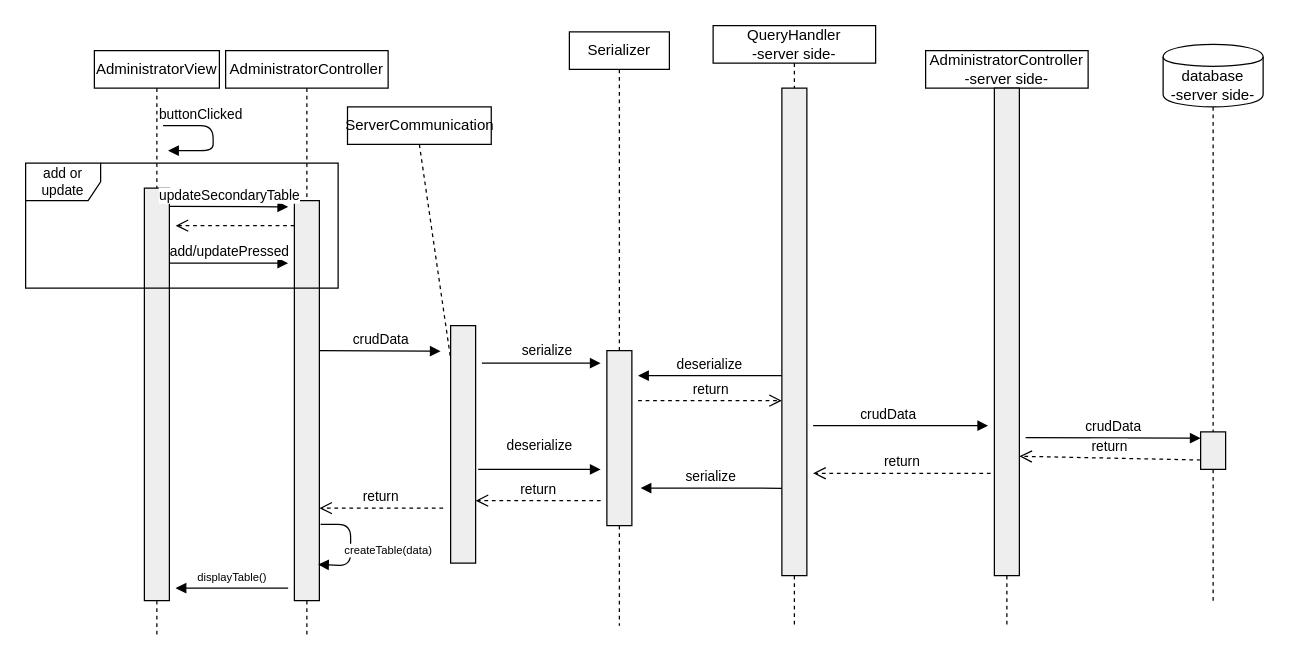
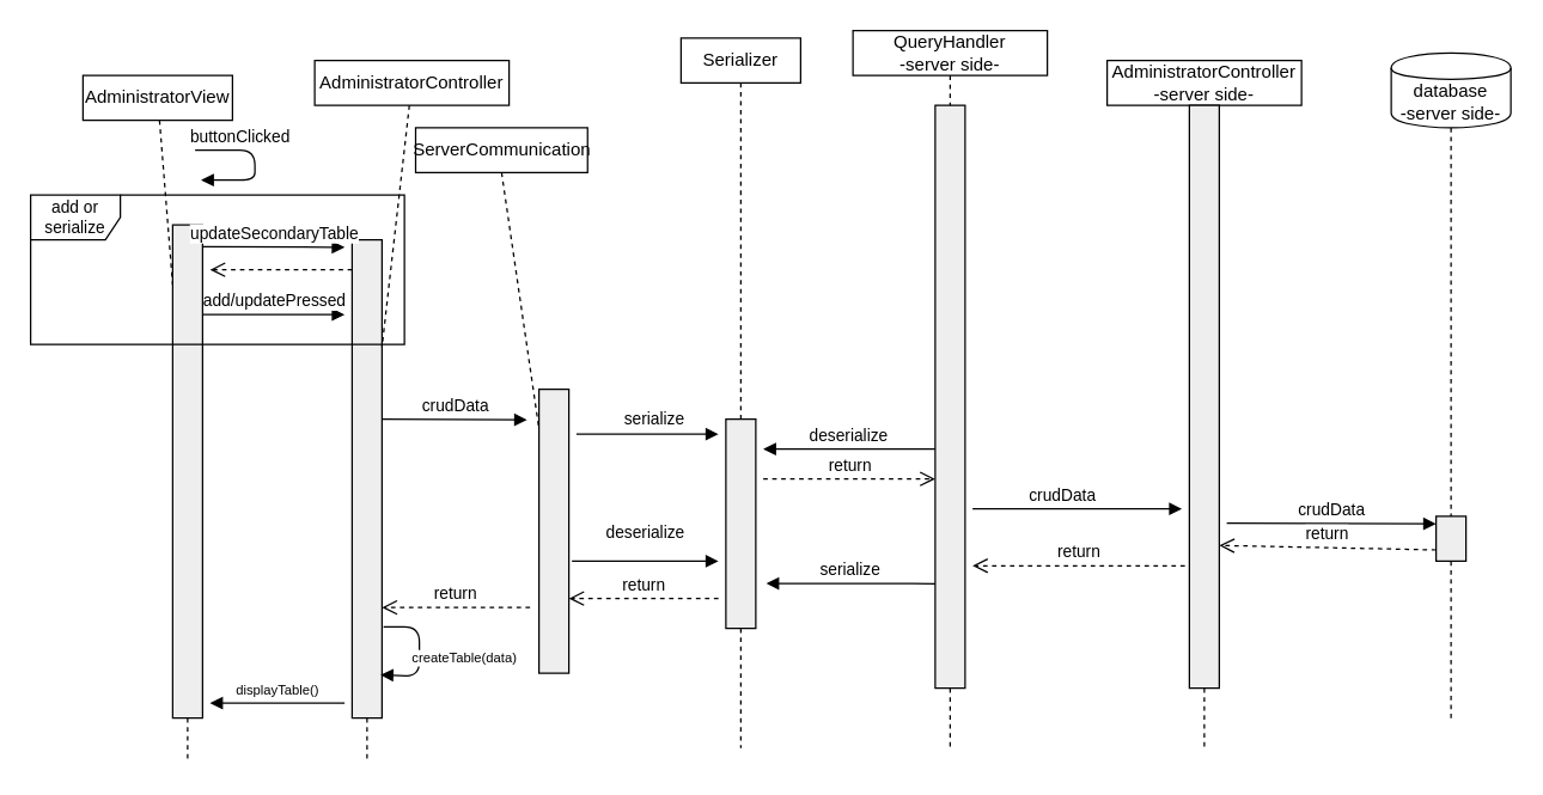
- <mxCell id="4" value="AdministratorView" style="shape=rect;html=1;whiteSpace=wrap;align=center;" parent="1" vertex="1"><mxGeometry x="75" y="40" width="100" height="30" as="geometry" /></mxCell>
+ <mxCell id="4" value="AdministratorView" style="shape=rect;html=1;whiteSpace=wrap;align=center;" parent="1" vertex="1"><mxGeometry x="55" y="50" width="100" height="30" as="geometry" /></mxCell>
- <mxCell id="10" value="AdministratorController" style="shape=rect;html=1;whiteSpace=wrap;align=center;" parent="1" vertex="1"><mxGeometry x="180" y="40" width="130" height="30" as="geometry" /></mxCell>
+ <mxCell id="10" value="AdministratorController" style="shape=rect;html=1;whiteSpace=wrap;align=center;" parent="1" vertex="1"><mxGeometry x="210" y="40" width="130" height="30" as="geometry" /></mxCell>
- <mxCell id="44" value="add or update" style="shape=umlFrame;whiteSpace=wrap;html=1;fontSize=11;" parent="1" vertex="1"><mxGeometry x="20" y="130" width="250" height="100" as="geometry" /></mxCell>
+ <mxCell id="44" value="add or serialize" style="shape=umlFrame;whiteSpace=wrap;html=1;fontSize=11;" parent="1" vertex="1"><mxGeometry x="20" y="130" width="250" height="100" as="geometry" /></mxCell>
